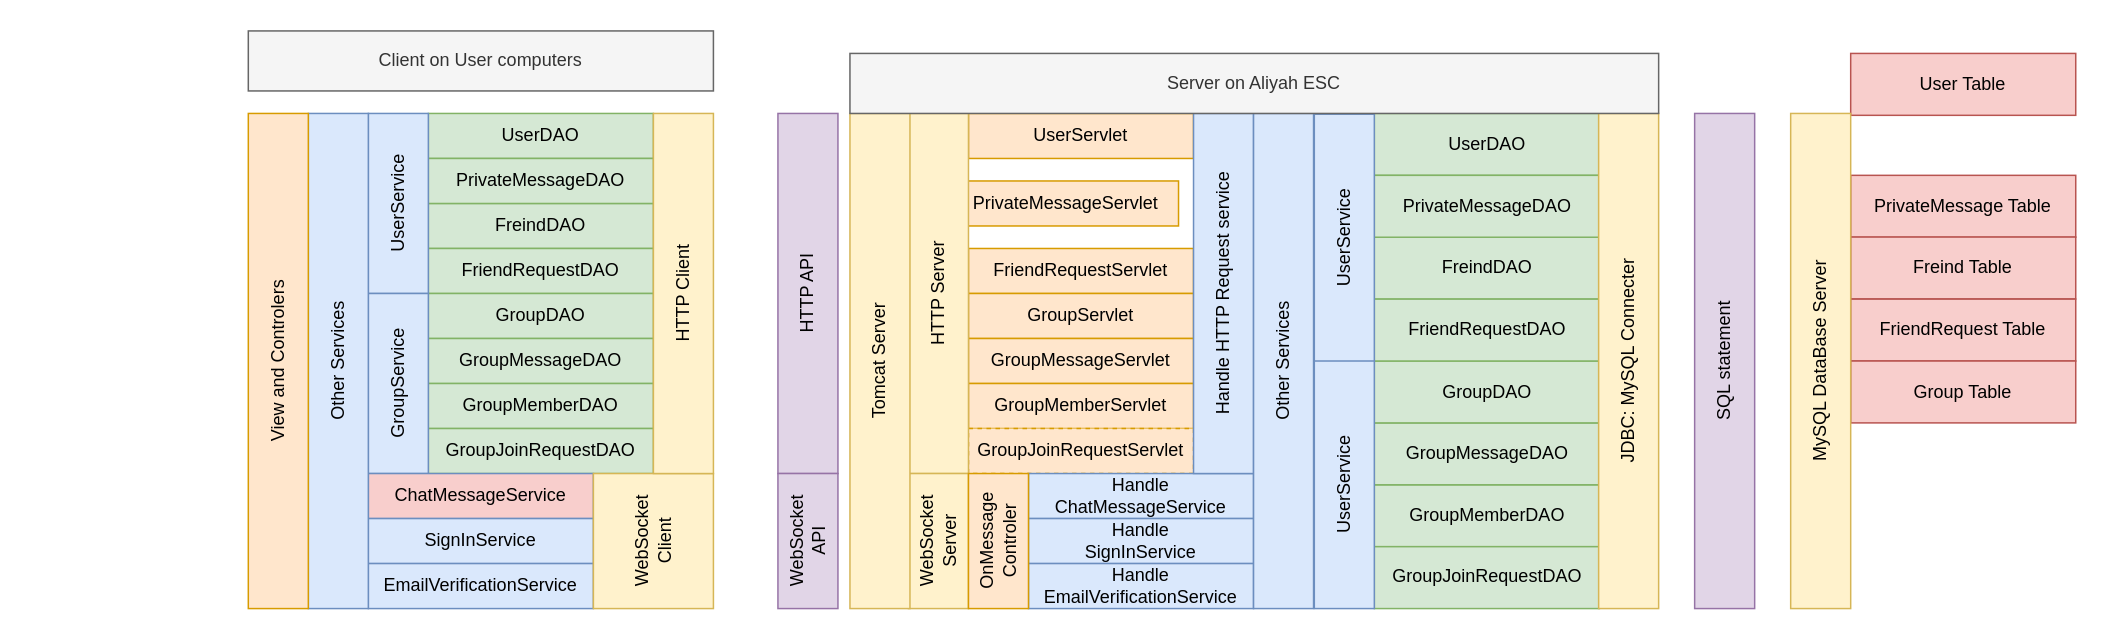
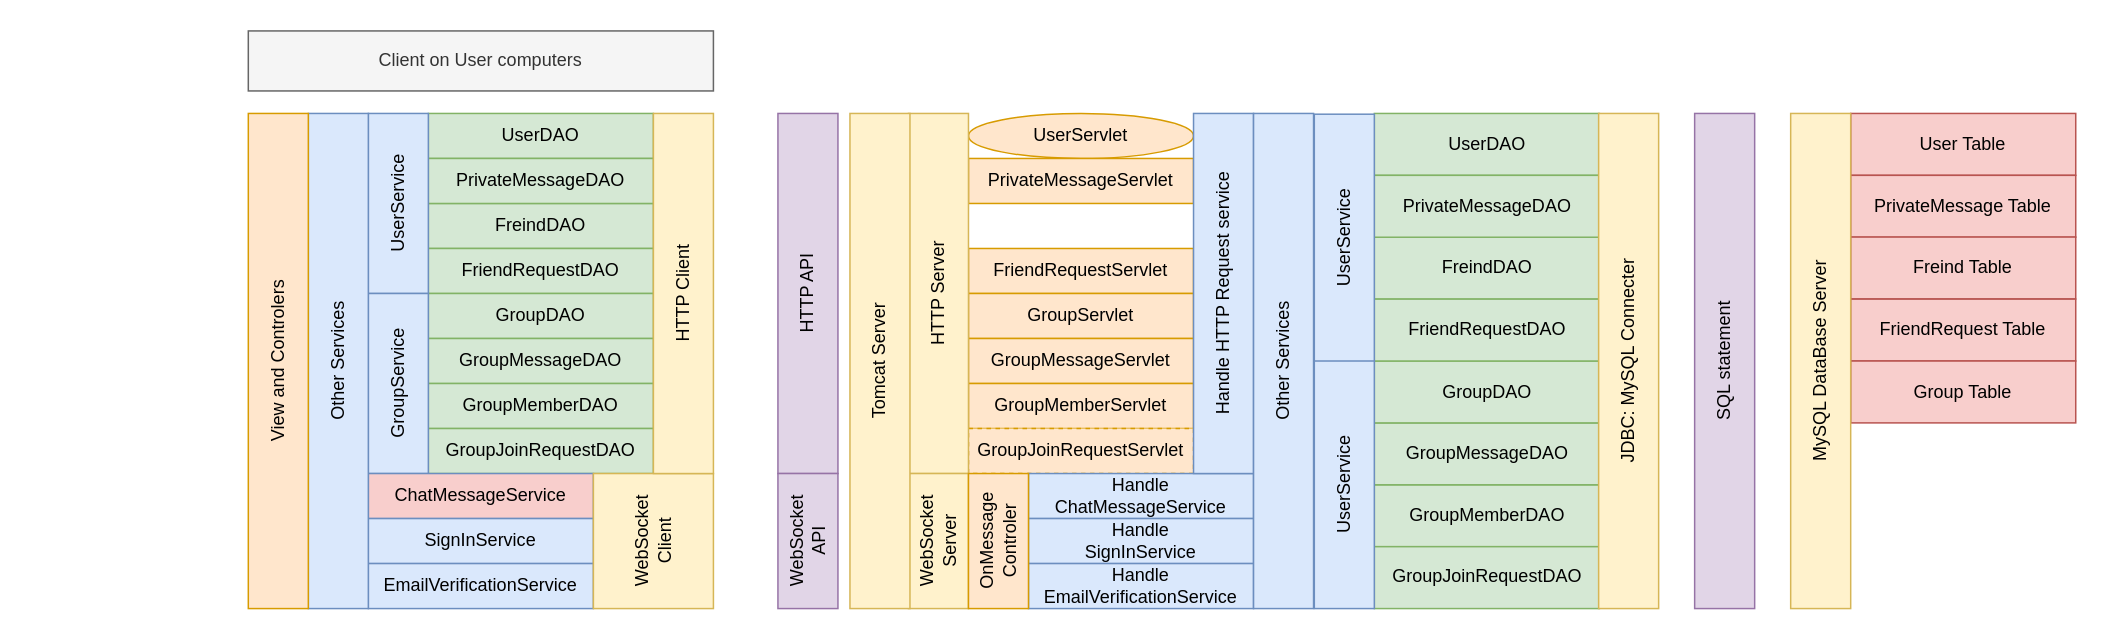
- <mxCell id="56" value="Server on Aliyah ESC" style="rounded=0;whiteSpace=wrap;html=1;fillColor=#f5f5f5;fontColor=#333333;strokeColor=#666666;" vertex="1" parent="1"><mxGeometry x="566" y="35" width="539" height="40" as="geometry" /></mxCell>
- <mxCell id="45" value="User Table" style="rounded=0;whiteSpace=wrap;html=1;fillColor=#f8cecc;strokeColor=#b85450;" vertex="1" parent="1"><mxGeometry x="1233" y="35" width="150" height="41.25" as="geometry" /></mxCell>
+ <mxCell id="45" value="User Table" style="rounded=0;whiteSpace=wrap;html=1;fillColor=#f8cecc;strokeColor=#b85450;" vertex="1" parent="1"><mxGeometry x="1233" y="75" width="150" height="41.25" as="geometry" /></mxCell>
- <mxCell id="12" value="UserServlet" style="rounded=0;whiteSpace=wrap;html=1;fillColor=#ffe6cc;strokeColor=#d79b00;" vertex="1" parent="1"><mxGeometry x="645" y="75" width="150" height="30" as="geometry" /></mxCell>
+ <mxCell id="12" value="UserServlet" style="ellipse;whiteSpace=wrap;html=1;fillColor=#ffe6cc;strokeColor=#d79b00;" vertex="1" parent="1"><mxGeometry x="645" y="75" width="150" height="30" as="geometry" /></mxCell>
- <mxCell id="13" value="PrivateMessageServlet" style="rounded=0;whiteSpace=wrap;html=1;fillColor=#ffe6cc;strokeColor=#d79b00;" vertex="1" parent="1"><mxGeometry x="635" y="120" width="150" height="30" as="geometry" /></mxCell>
+ <mxCell id="13" value="PrivateMessageServlet" style="rounded=0;whiteSpace=wrap;html=1;fillColor=#ffe6cc;strokeColor=#d79b00;" vertex="1" parent="1"><mxGeometry x="645" y="105" width="150" height="30" as="geometry" /></mxCell>
